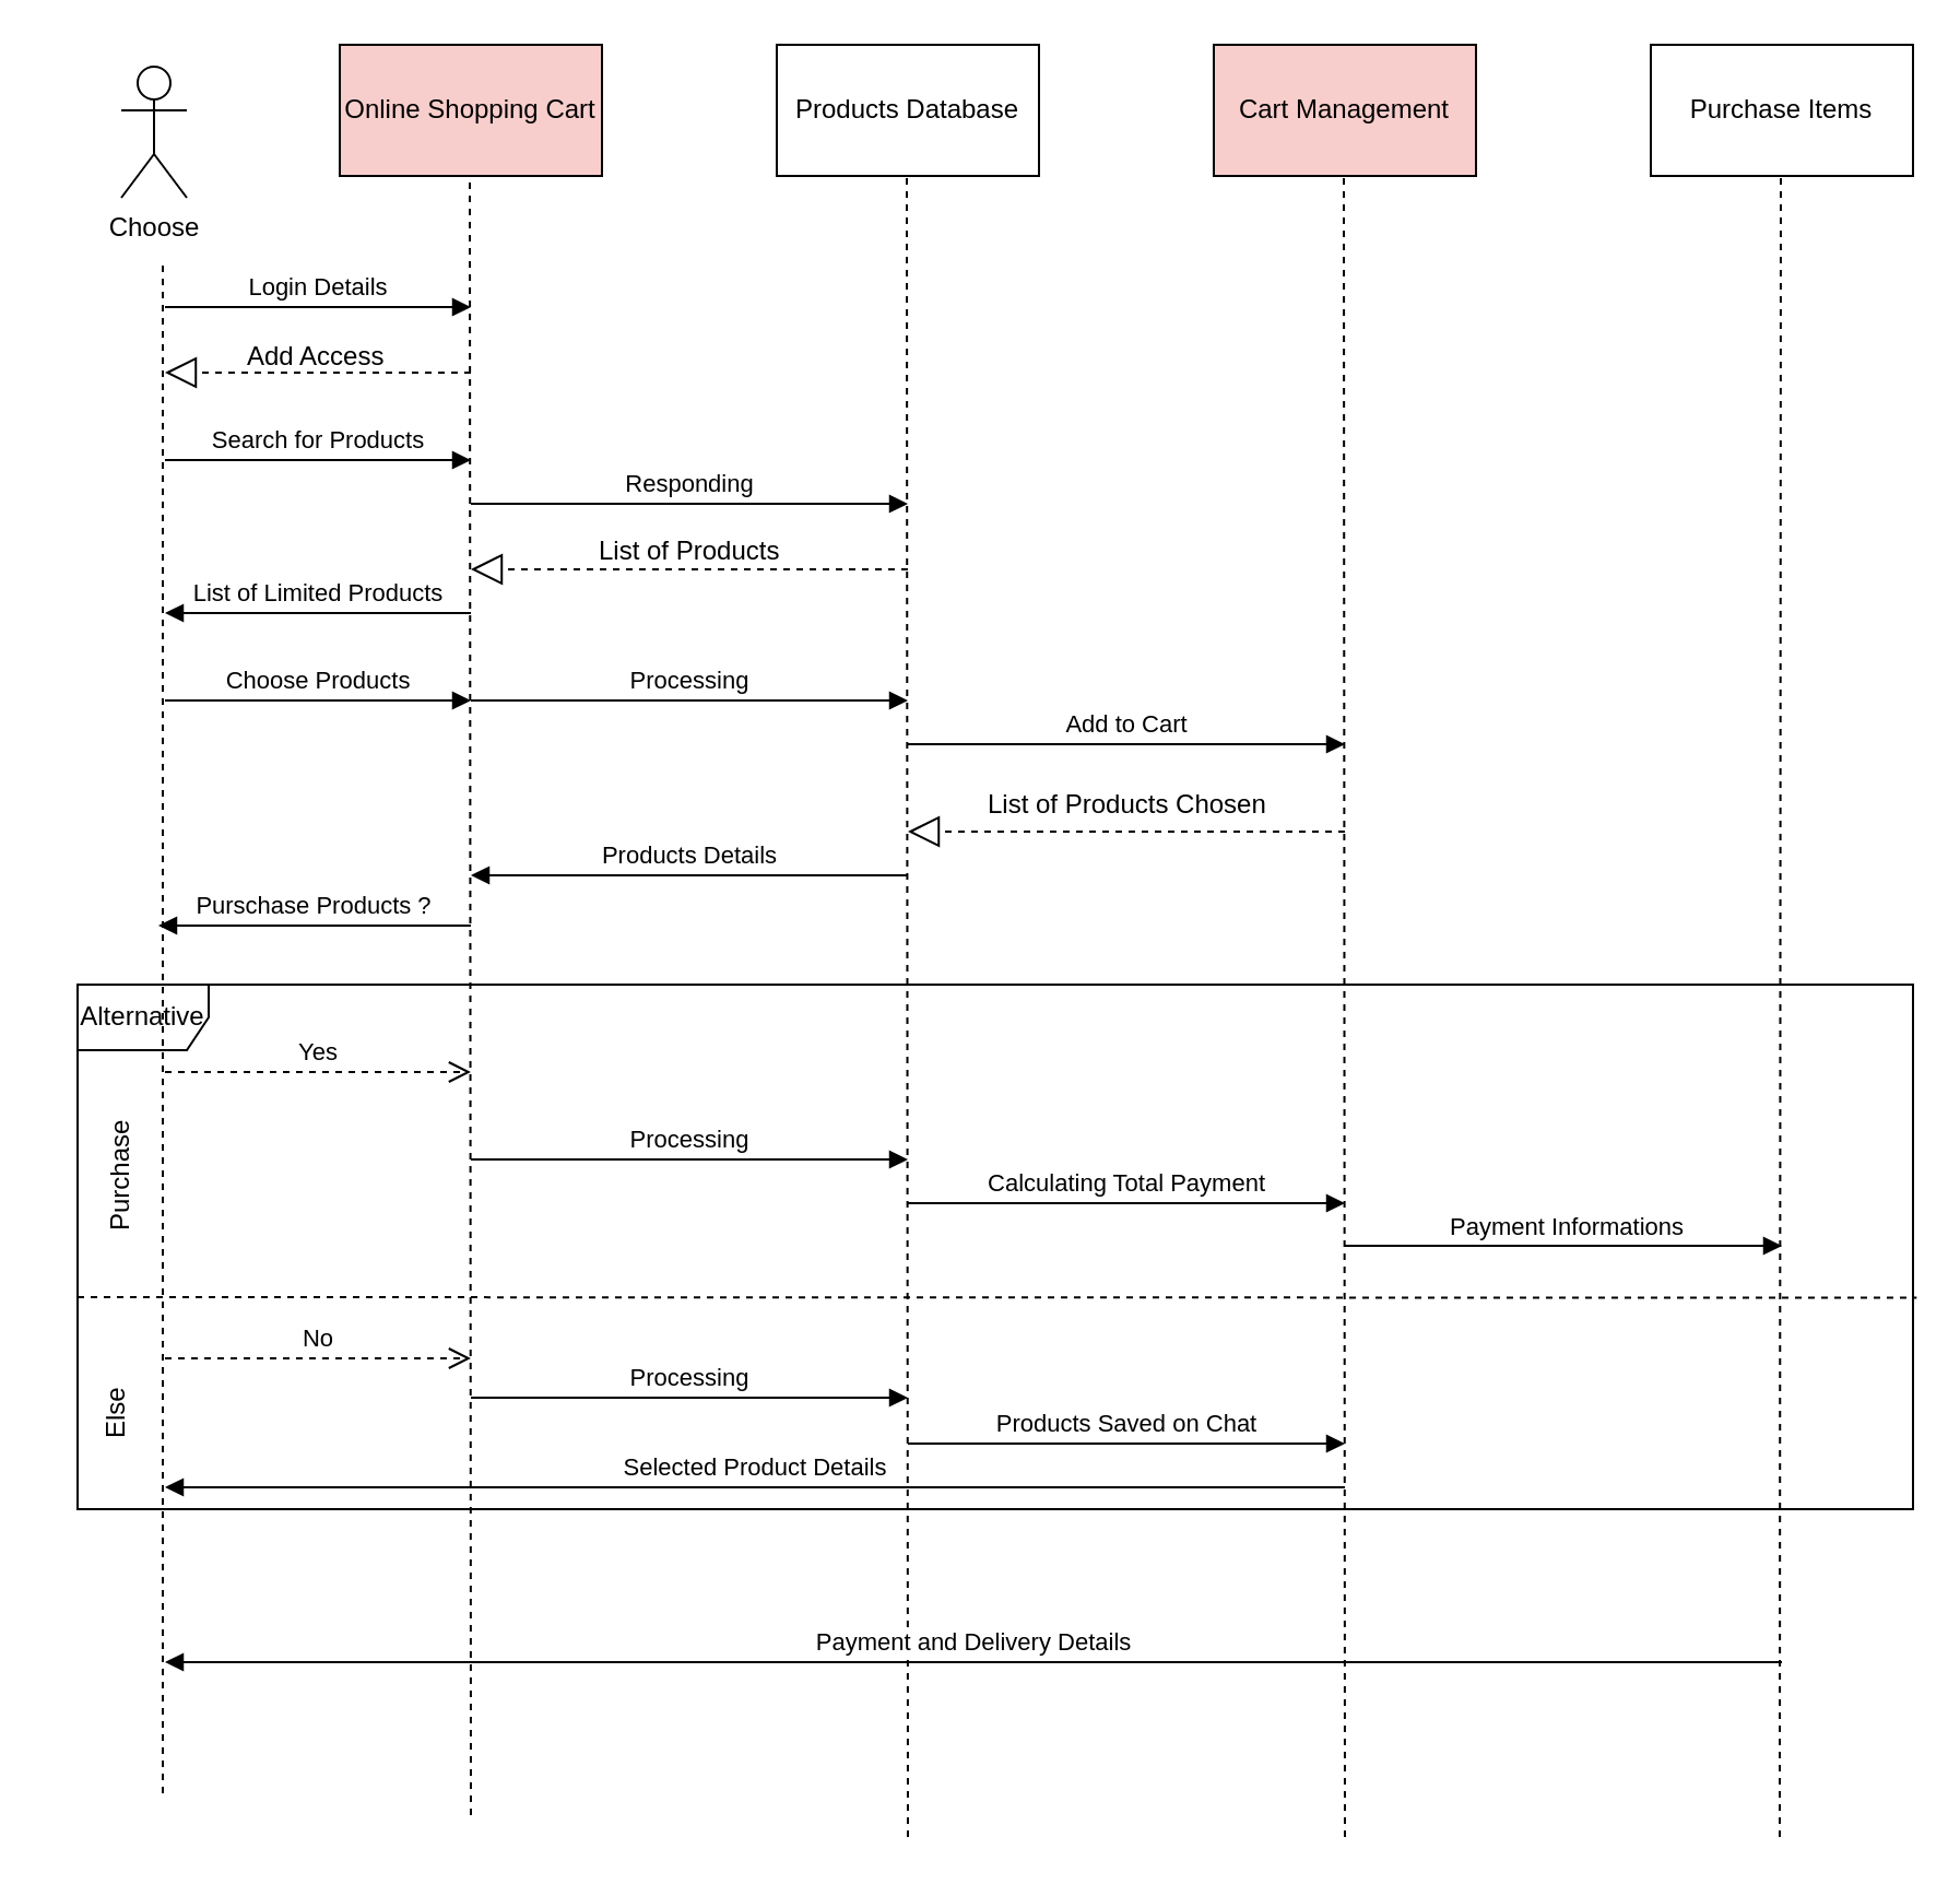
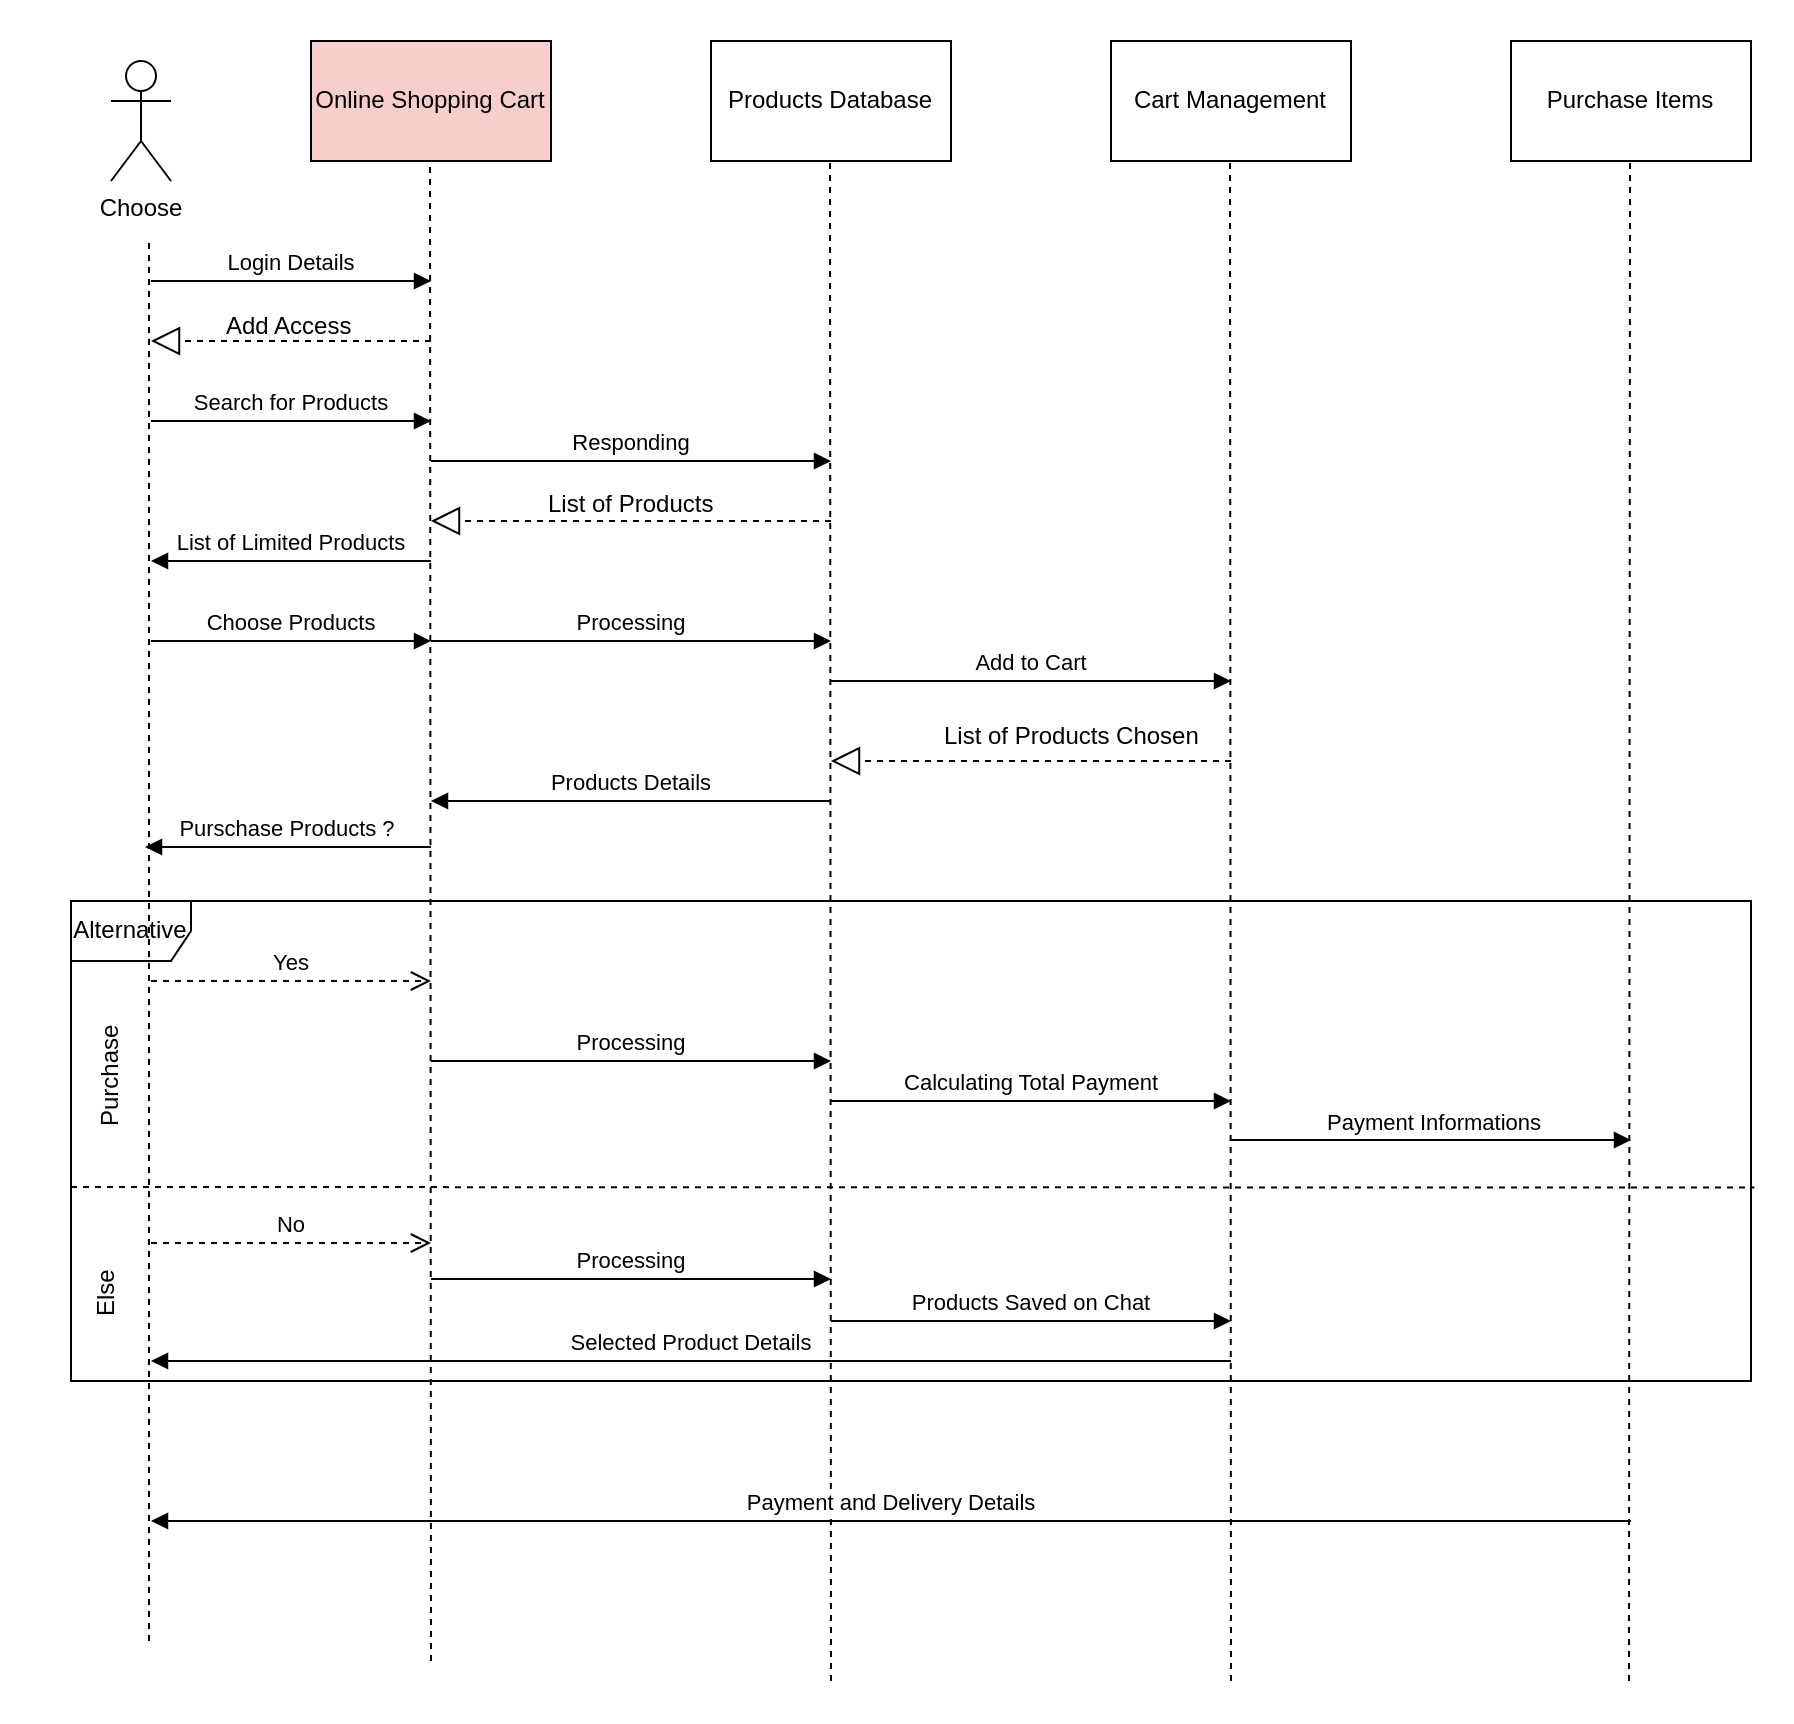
- <mxCell id="6" value="Cart Management" style="rounded=0;whiteSpace=wrap;html=1;fillColor=#f8cecc;" parent="1" vertex="1"><mxGeometry x="555" y="20" width="120" height="60" as="geometry" /></mxCell>
+ <mxCell id="6" value="Cart Management" style="rounded=0;whiteSpace=wrap;html=1;" parent="1" vertex="1"><mxGeometry x="555" y="20" width="120" height="60" as="geometry" /></mxCell>
- <mxCell id="25" value="List of Products Chosen" style="text;html=1;resizable=0;points=[];autosize=1;align=left;verticalAlign=top;spacingTop=-4;" parent="1" vertex="1"><mxGeometry x="450" y="358" width="140" height="20" as="geometry" /></mxCell>
+ <mxCell id="25" value="List of Products Chosen" style="text;html=1;resizable=0;points=[];autosize=1;align=left;verticalAlign=top;spacingTop=-4;" parent="1" vertex="1"><mxGeometry x="470" y="358" width="140" height="20" as="geometry" /></mxCell>
